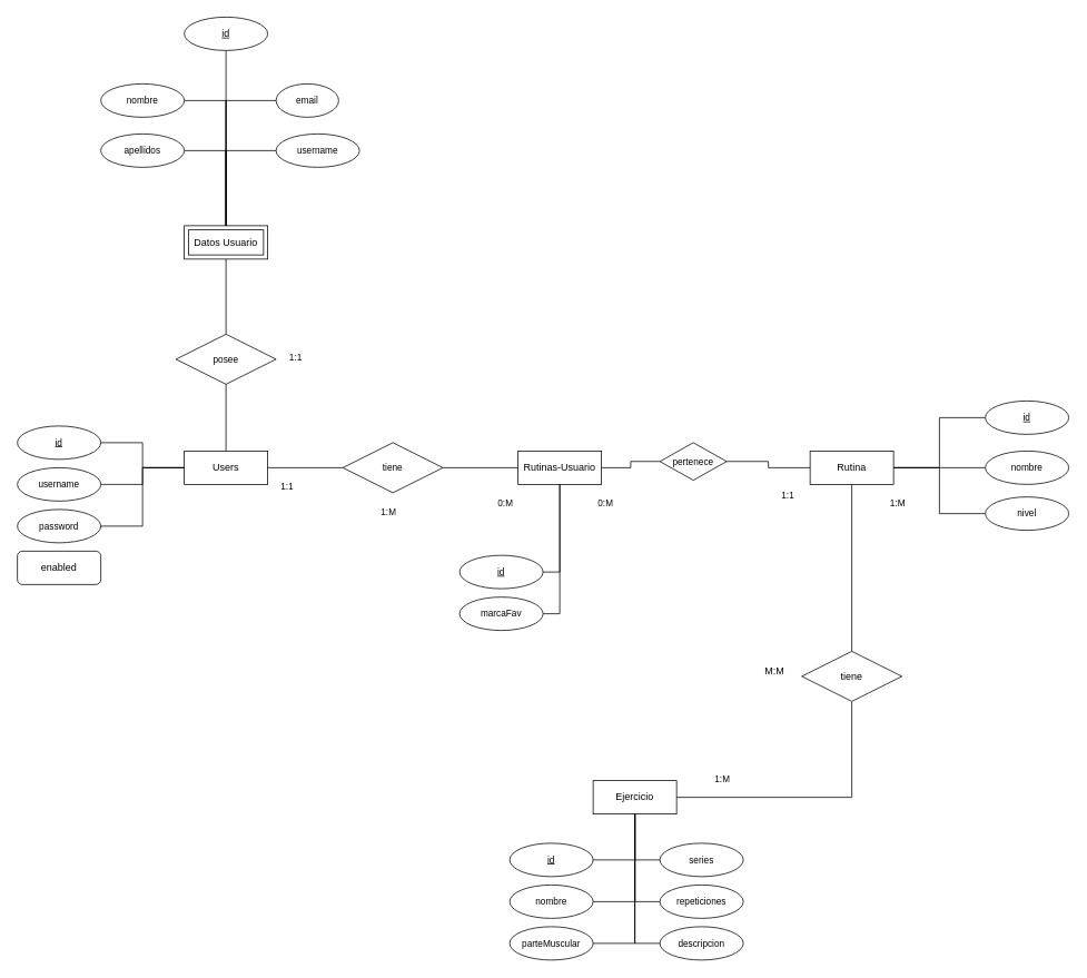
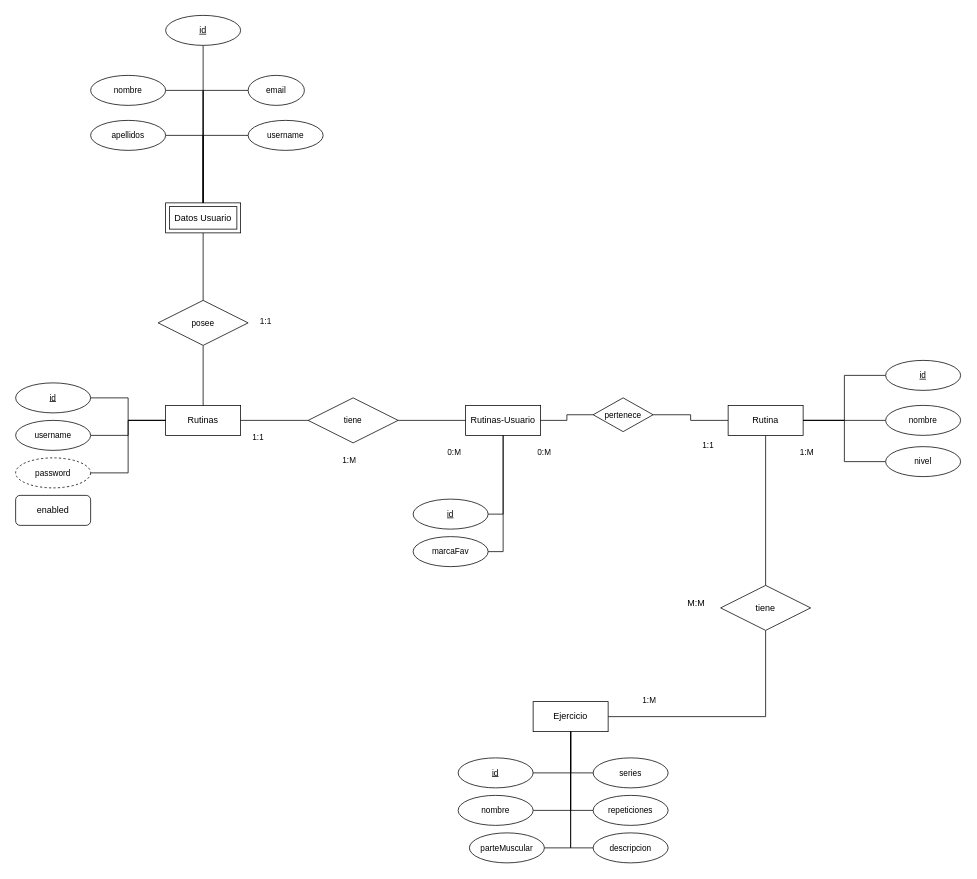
- <mxCell id="4" value="Users" style="whiteSpace=wrap;html=1;align=center;" parent="1" vertex="1"><mxGeometry x="220" y="540" width="100" height="40" as="geometry" /></mxCell>
+ <mxCell id="4" value="Rutinas" style="whiteSpace=wrap;html=1;align=center;" parent="1" vertex="1"><mxGeometry x="220" y="540" width="100" height="40" as="geometry" /></mxCell>
- <mxCell id="31" value="password" style="ellipse;whiteSpace=wrap;html=1;align=center;fontFamily=Helvetica;fontSize=11;fontColor=default;" parent="1" vertex="1"><mxGeometry x="20" y="610" width="100" height="40" as="geometry" /></mxCell>
+ <mxCell id="31" value="password" style="ellipse;whiteSpace=wrap;html=1;align=center;fontFamily=Helvetica;fontSize=11;fontColor=default;dashed=1;" parent="1" vertex="1"><mxGeometry x="20" y="610" width="100" height="40" as="geometry" /></mxCell>
- <mxCell id="41" value="parteMuscular" style="ellipse;whiteSpace=wrap;html=1;align=center;fontFamily=Helvetica;fontSize=11;fontColor=default;" parent="1" vertex="1"><mxGeometry x="610" y="1110" width="100" height="40" as="geometry" /></mxCell>
+ <mxCell id="41" value="parteMuscular" style="ellipse;whiteSpace=wrap;html=1;align=center;fontFamily=Helvetica;fontSize=11;fontColor=default;" parent="1" vertex="1"><mxGeometry x="625" y="1110" width="100" height="40" as="geometry" /></mxCell>
